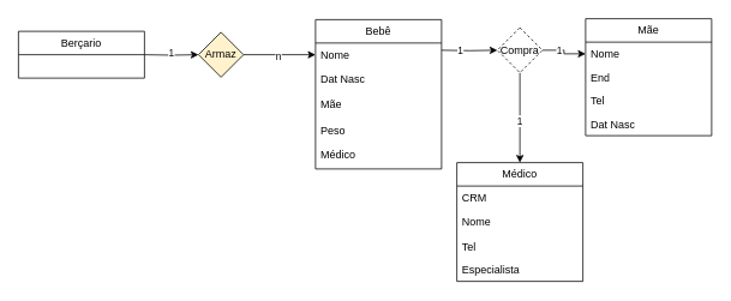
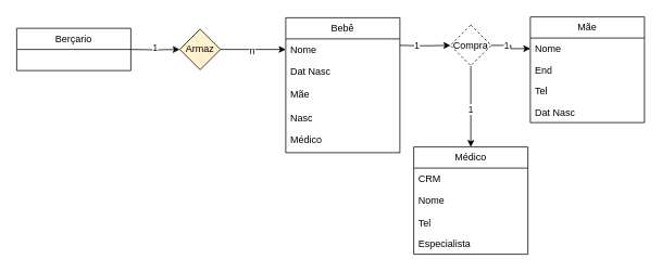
- <mxCell id="23" value="Peso" style="text;strokeColor=none;fillColor=none;align=left;verticalAlign=top;spacingLeft=4;spacingRight=4;overflow=hidden;rotatable=0;points=[[0,0.5],[1,0.5]];portConstraint=eastwest;whiteSpace=wrap;html=1;" vertex="1" parent="19"><mxGeometry y="110" width="140" height="26" as="geometry" /></mxCell>
+ <mxCell id="23" value="Nasc" style="text;strokeColor=none;fillColor=none;align=left;verticalAlign=top;spacingLeft=4;spacingRight=4;overflow=hidden;rotatable=0;points=[[0,0.5],[1,0.5]];portConstraint=eastwest;whiteSpace=wrap;html=1;" vertex="1" parent="19"><mxGeometry y="110" width="140" height="26" as="geometry" /></mxCell>
